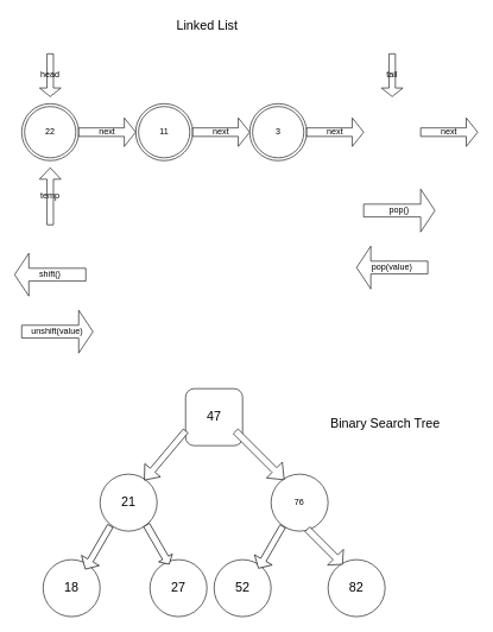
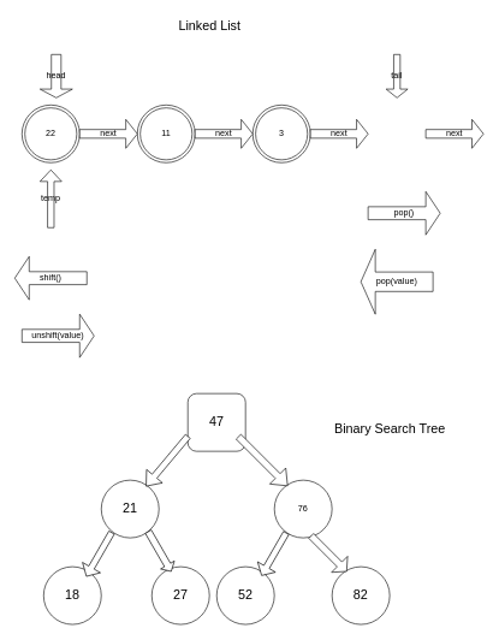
- <mxCell id="7" value="head" style="shape=singleArrow;direction=south;whiteSpace=wrap;html=1;" parent="1" vertex="1"><mxGeometry x="55" y="75" width="30" height="60" as="geometry" /></mxCell>
+ <mxCell id="7" value="head" style="shape=singleArrow;direction=south;whiteSpace=wrap;html=1;" parent="1" vertex="1"><mxGeometry x="55" y="75" width="45" height="60" as="geometry" /></mxCell>
- <mxCell id="14" value="pop(value)" style="shape=singleArrow;direction=west;whiteSpace=wrap;html=1;" parent="1" vertex="1"><mxGeometry x="500" y="345" width="100" height="60" as="geometry" /></mxCell>
+ <mxCell id="14" value="pop(value)" style="shape=singleArrow;direction=west;whiteSpace=wrap;html=1;" parent="1" vertex="1"><mxGeometry x="500" y="345" width="100" height="90" as="geometry" /></mxCell>
